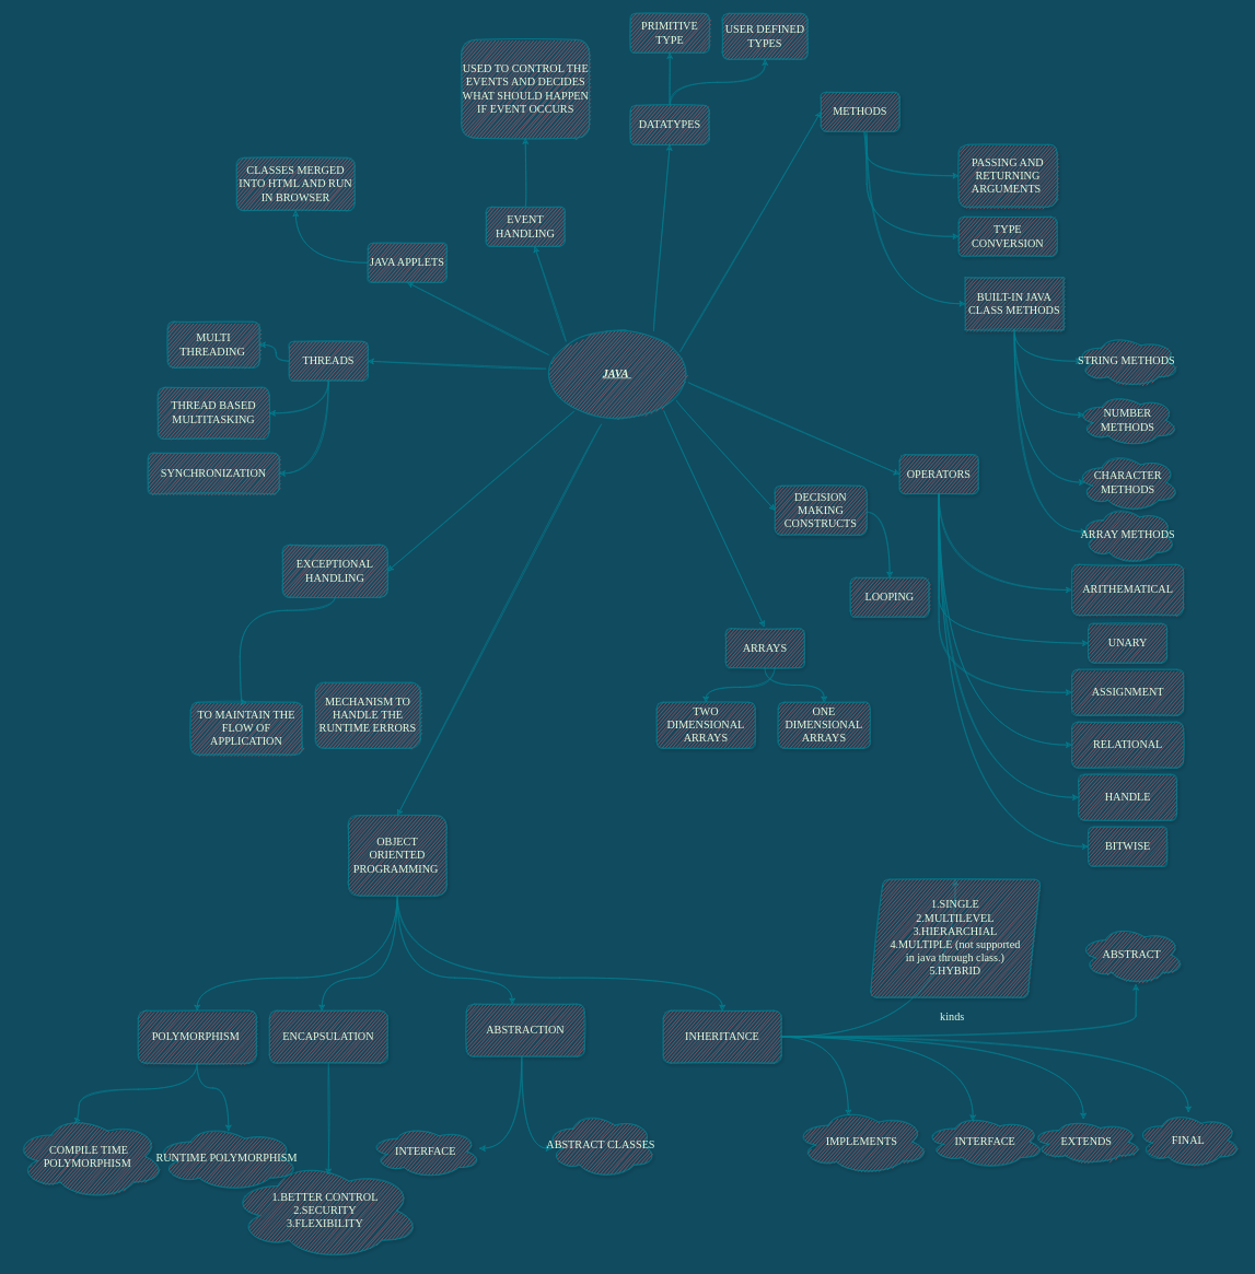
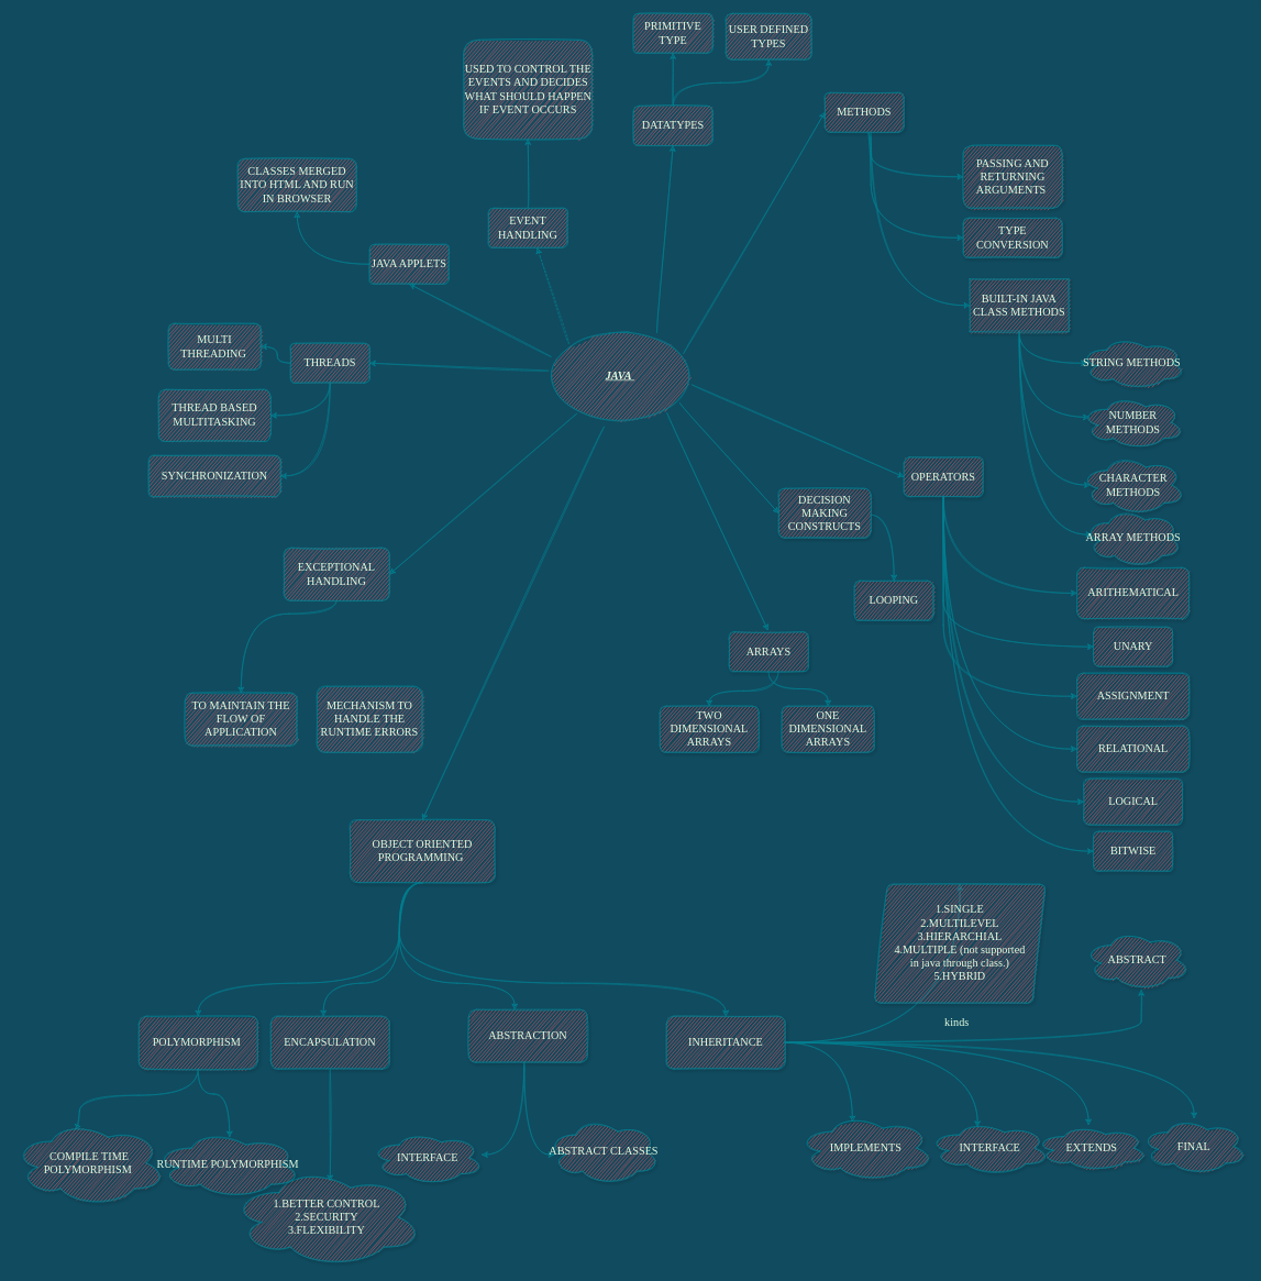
- <mxCell id="3" style="rounded=1;orthogonalLoop=1;jettySize=auto;html=1;exitX=0;exitY=0;exitDx=0;exitDy=0;fontFamily=Comic Sans MS;fontSize=17;entryX=0.617;entryY=1.007;entryDx=0;entryDy=0;entryPerimeter=0;sketch=1;labelBackgroundColor=#114B5F;strokeColor=#028090;fontColor=#E4FDE1;curved=1;" parent="1" source="4" target="101" edge="1"><mxGeometry relative="1" as="geometry"><mxPoint x="670" y="150" as="targetPoint" /></mxGeometry></mxCell>
+ <mxCell id="3" style="rounded=1;orthogonalLoop=1;jettySize=auto;html=1;exitX=0;exitY=0;exitDx=0;exitDy=0;fontFamily=Comic Sans MS;fontSize=17;entryX=0.617;entryY=1.007;entryDx=0;entryDy=0;entryPerimeter=0;sketch=1;labelBackgroundColor=#114B5F;strokeColor=#028090;fontColor=#E4FDE1;curved=1;dashed=1;" parent="1" source="4" target="101" edge="1"><mxGeometry relative="1" as="geometry"><mxPoint x="670" y="150" as="targetPoint" /></mxGeometry></mxCell>
- <mxCell id="87" value="TO MAINTAIN THE FLOW OF APPLICATION" style="rounded=1;whiteSpace=wrap;html=1;fontSize=17;fontFamily=Comic Sans MS;shadow=0;glass=0;sketch=1;fillColor=#F45B69;strokeColor=#028090;fontColor=#E4FDE1;" parent="1" vertex="1"><mxGeometry x="290" y="1070" width="170" height="80" as="geometry" /></mxCell>
+ <mxCell id="87" value="TO MAINTAIN THE FLOW OF APPLICATION" style="rounded=1;whiteSpace=wrap;html=1;fontSize=17;fontFamily=Comic Sans MS;shadow=0;glass=0;sketch=1;fillColor=#F45B69;strokeColor=#028090;fontColor=#E4FDE1;" parent="1" vertex="1"><mxGeometry x="280" y="1050" width="170" height="80" as="geometry" /></mxCell>
- <mxCell id="34" value="HANDLE" style="rounded=1;whiteSpace=wrap;html=1;fontFamily=Comic Sans MS;fontSize=17;strokeWidth=1;sketch=1;shadow=1;fillColor=#F45B69;strokeColor=#028090;fontColor=#E4FDE1;" parent="1" vertex="1"><mxGeometry x="1642.5" y="1180" width="150" height="70" as="geometry" /></mxCell>
+ <mxCell id="34" value="LOGICAL" style="rounded=1;whiteSpace=wrap;html=1;fontFamily=Comic Sans MS;fontSize=17;strokeWidth=1;sketch=1;shadow=1;fillColor=#F45B69;strokeColor=#028090;fontColor=#E4FDE1;" parent="1" vertex="1"><mxGeometry x="1642.5" y="1180" width="150" height="70" as="geometry" /></mxCell>
- <mxCell id="55" value="OBJECT ORIENTED PROGRAMMING&amp;nbsp;" style="rounded=1;whiteSpace=wrap;html=1;shadow=1;fontFamily=Comic Sans MS;fontSize=17;strokeWidth=1;sketch=1;fillColor=#F45B69;strokeColor=#028090;fontColor=#E4FDE1;" parent="1" vertex="1"><mxGeometry x="530" y="1242.5" width="150" height="122.5" as="geometry" /></mxCell>
+ <mxCell id="55" value="OBJECT ORIENTED PROGRAMMING&amp;nbsp;" style="rounded=1;whiteSpace=wrap;html=1;shadow=1;fontFamily=Comic Sans MS;fontSize=17;strokeWidth=1;sketch=1;fillColor=#F45B69;strokeColor=#028090;fontColor=#E4FDE1;" parent="1" vertex="1"><mxGeometry x="530" y="1242.5" width="220" height="95" as="geometry" /></mxCell>
